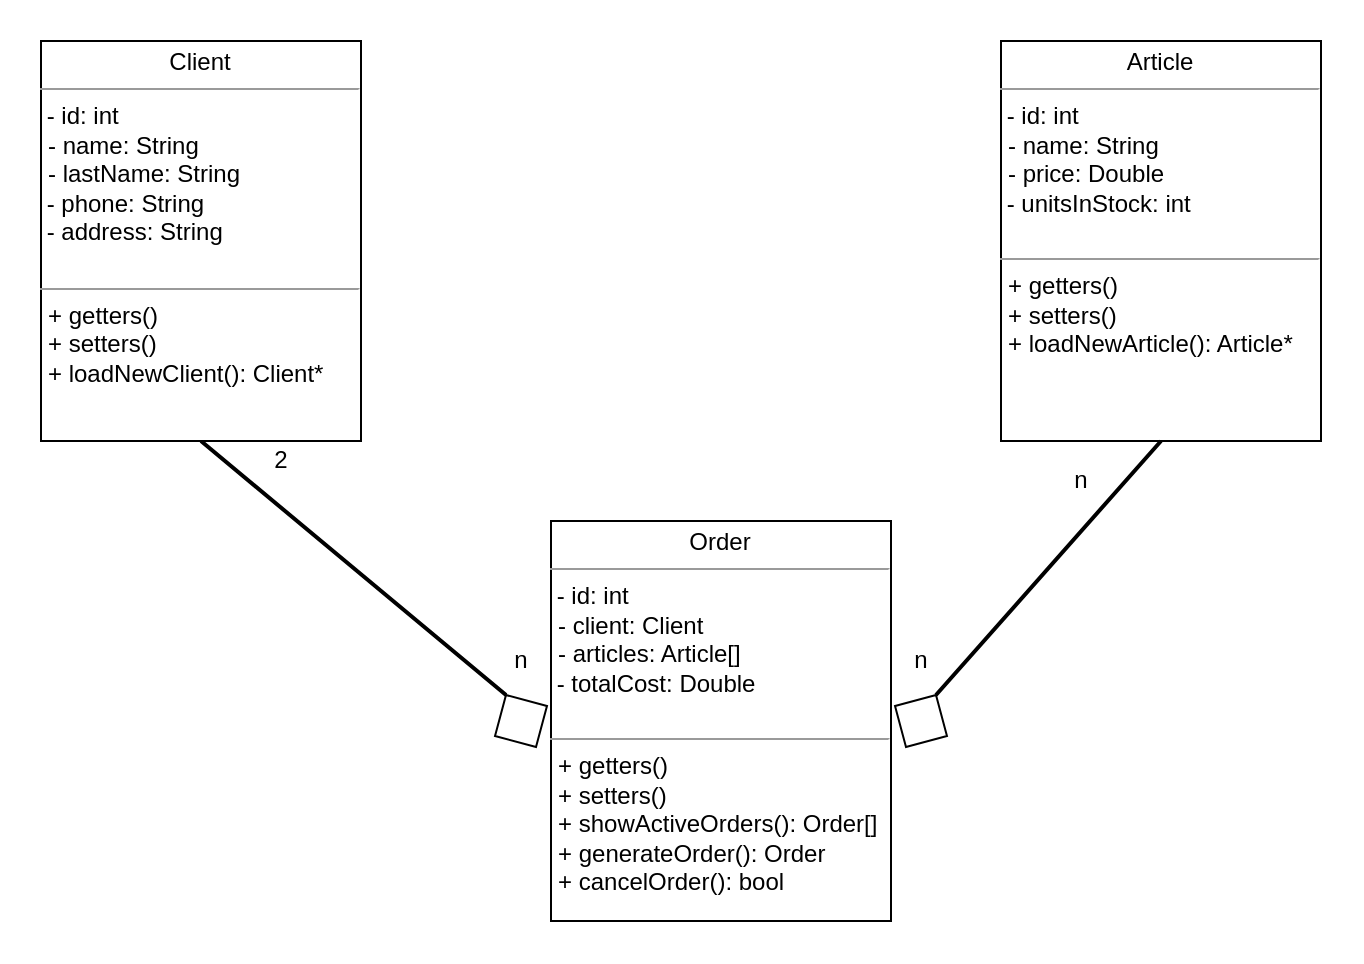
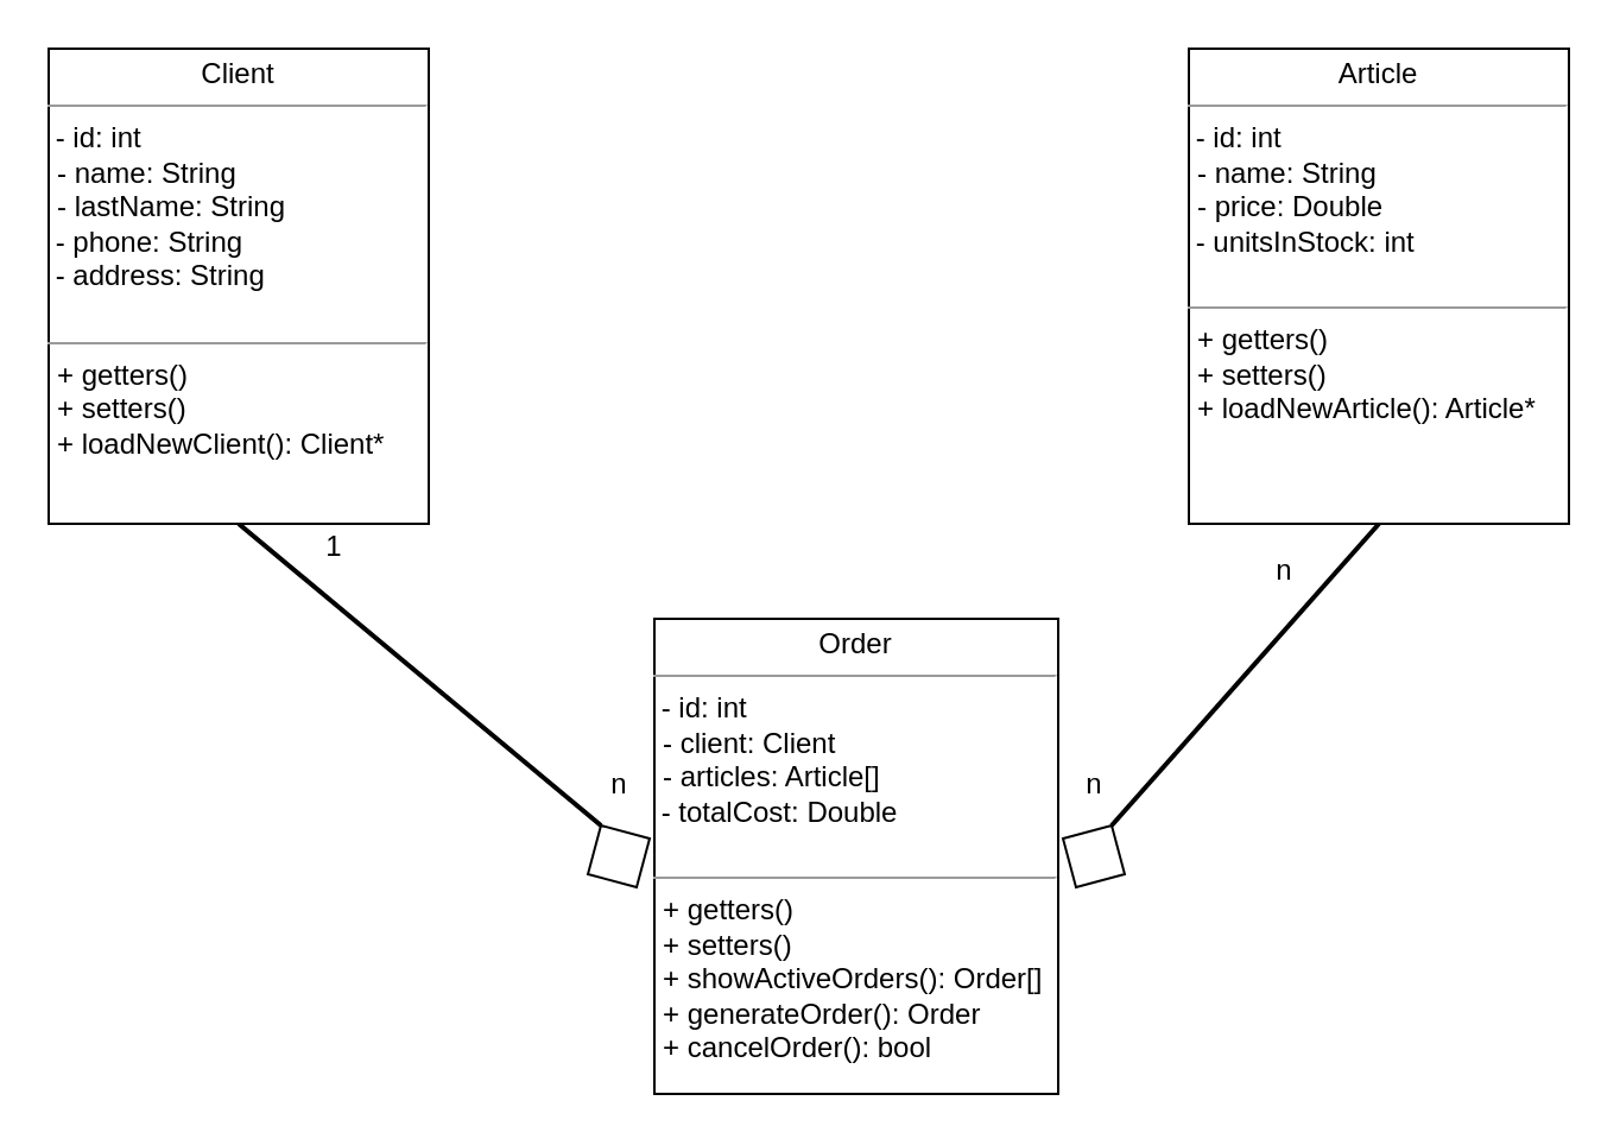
- <mxCell id="9" value="2" style="text;html=1;align=center;verticalAlign=middle;resizable=0;points=[];autosize=1;strokeColor=none;fillColor=none;" vertex="1" parent="1"><mxGeometry x="125" y="215" width="30" height="30" as="geometry" /></mxCell>
+ <mxCell id="9" value="1" style="text;html=1;align=center;verticalAlign=middle;resizable=0;points=[];autosize=1;strokeColor=none;fillColor=none;" vertex="1" parent="1"><mxGeometry x="125" y="215" width="30" height="30" as="geometry" /></mxCell>
